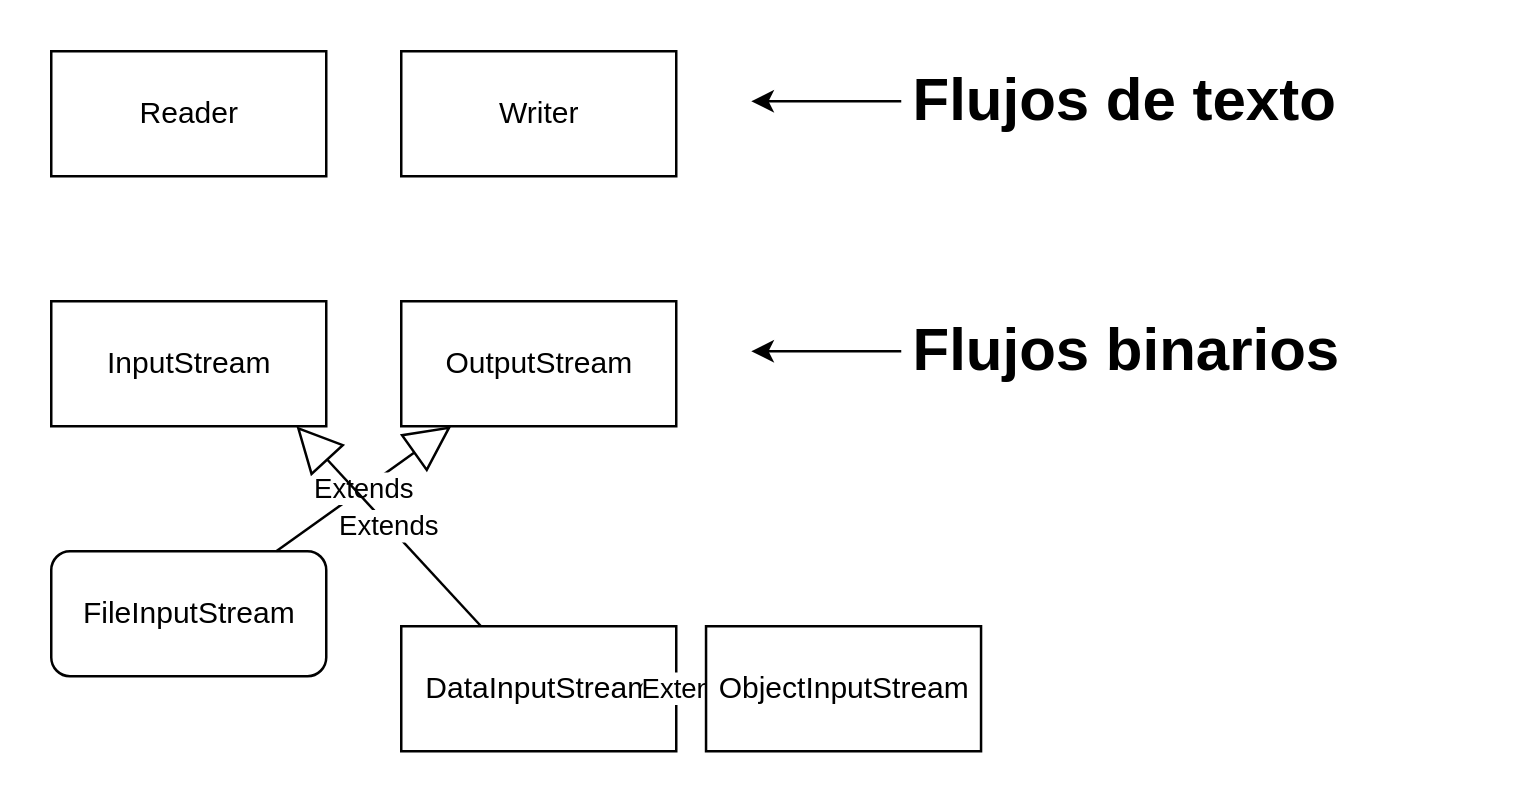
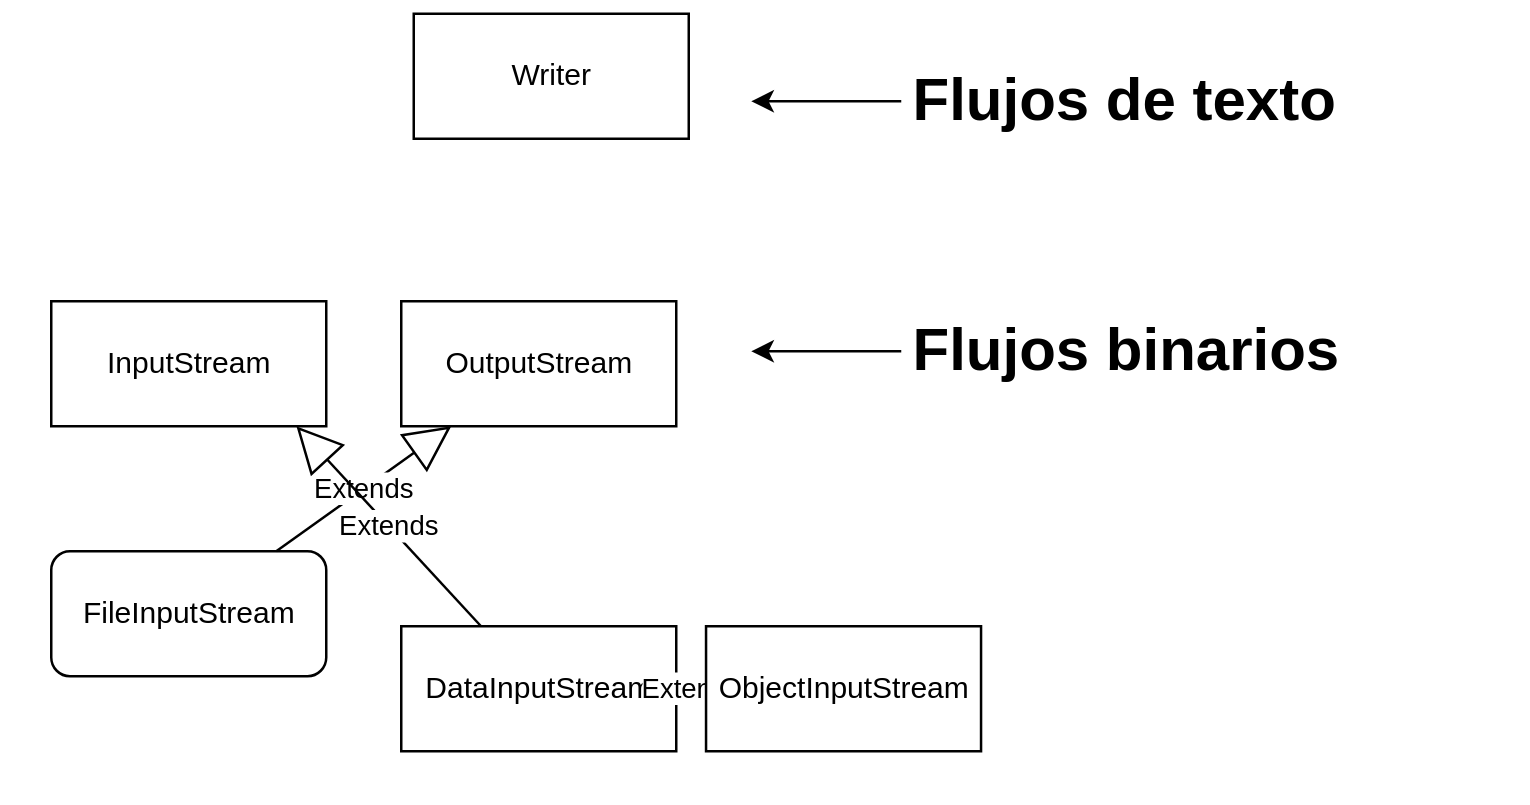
- <mxCell id="2" value="Reader" style="html=1;" parent="1" vertex="1"><mxGeometry x="20" y="20" width="110" height="50" as="geometry" /></mxCell>
- <mxCell id="3" value="Writer" style="html=1;" parent="1" vertex="1"><mxGeometry x="160" y="20" width="110" height="50" as="geometry" /></mxCell>
+ <mxCell id="3" value="Writer" style="html=1;" parent="1" vertex="1"><mxGeometry x="165" y="5" width="110" height="50" as="geometry" /></mxCell>
